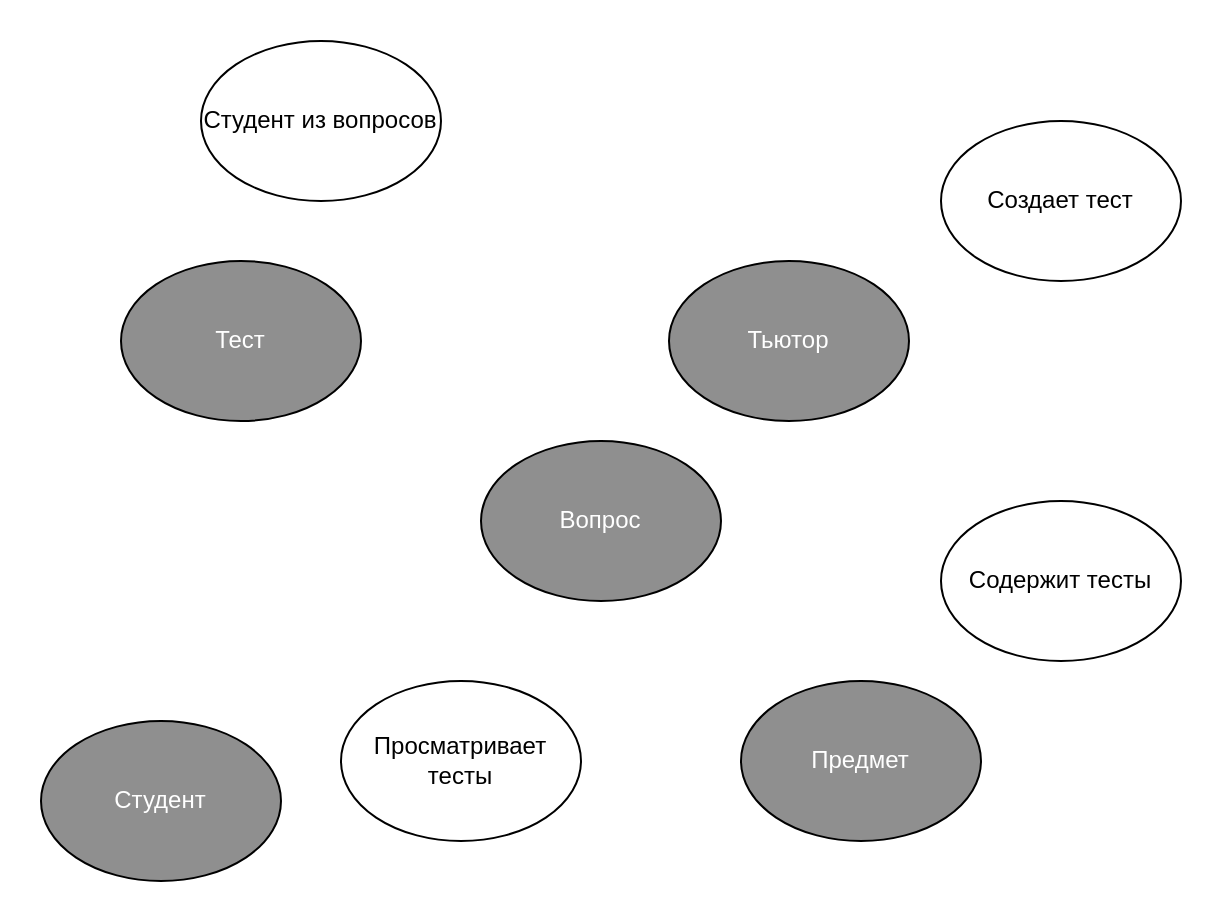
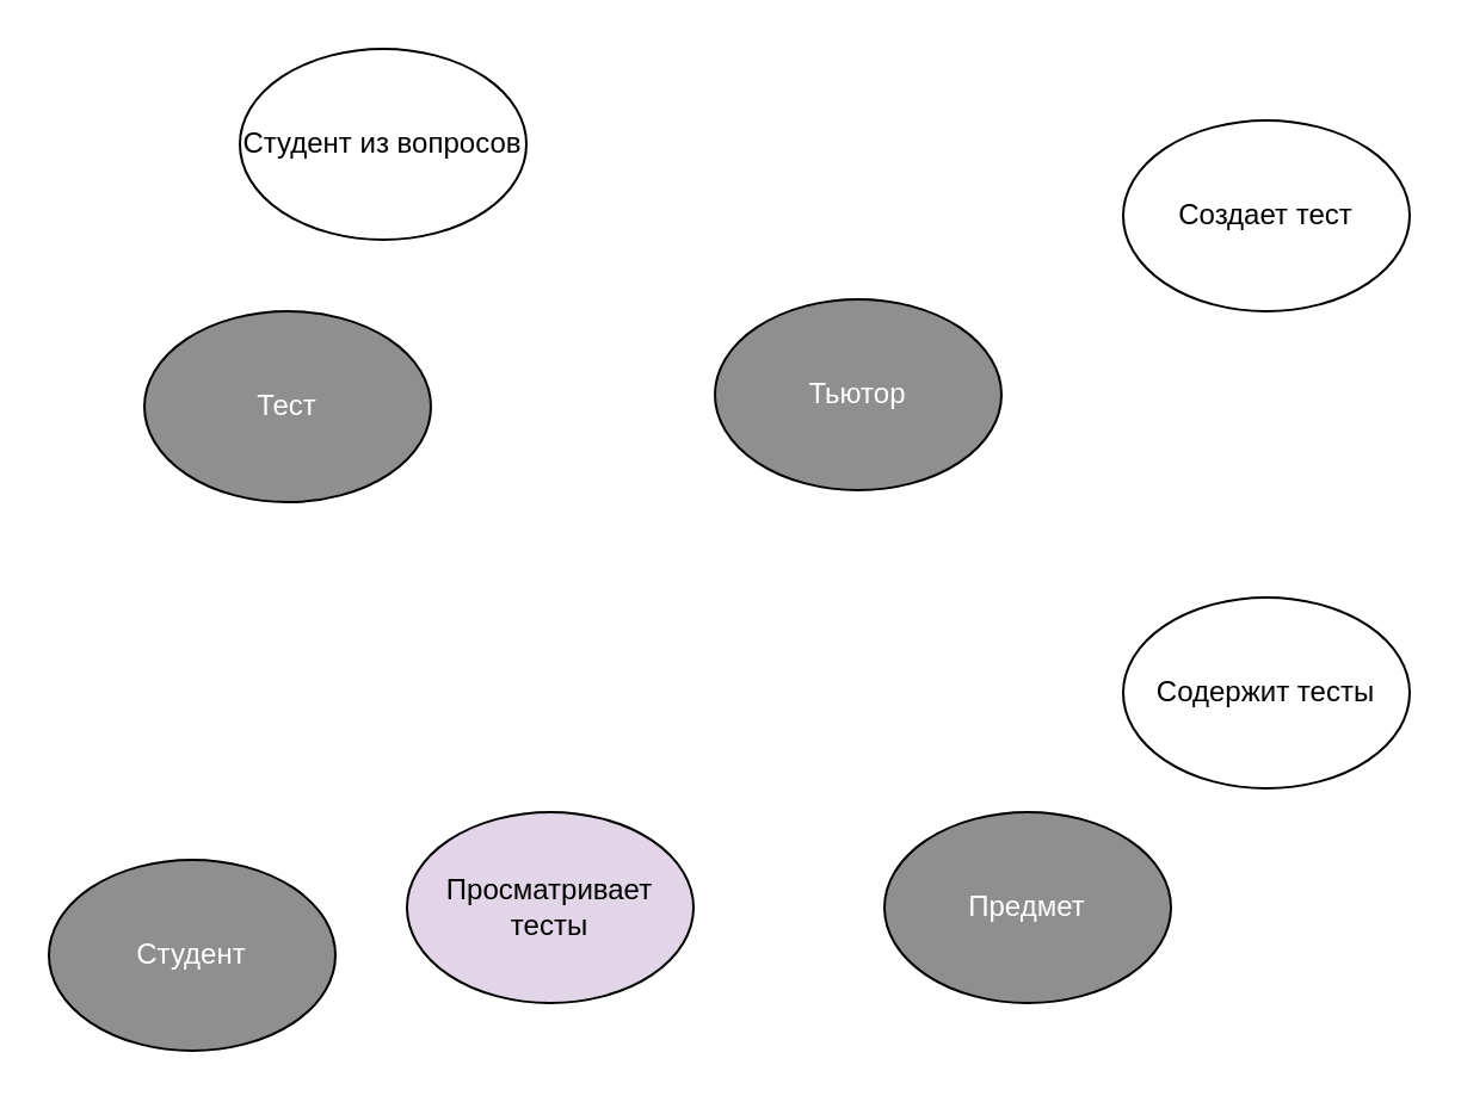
- <mxCell id="7" value="Создает тест" style="ellipse;whiteSpace=wrap;html=1;" vertex="1" parent="1"><mxGeometry x="470" y="60" width="120" height="80" as="geometry" /></mxCell>
+ <mxCell id="7" value="Создает тест" style="ellipse;whiteSpace=wrap;html=1;" vertex="1" parent="1"><mxGeometry x="470" y="50" width="120" height="80" as="geometry" /></mxCell>
- <mxCell id="2" value="Тьютор" style="ellipse;whiteSpace=wrap;html=1;fillColor=#8f8f8f;labelBackgroundColor=none;fontColor=#FFFFFF;" vertex="1" parent="1"><mxGeometry x="334" y="130" width="120" height="80" as="geometry" /></mxCell>
+ <mxCell id="2" value="Тьютор" style="ellipse;whiteSpace=wrap;html=1;fillColor=#8f8f8f;labelBackgroundColor=none;fontColor=#FFFFFF;" vertex="1" parent="1"><mxGeometry x="299" y="125" width="120" height="80" as="geometry" /></mxCell>
- <mxCell id="4" value="Вопрос" style="ellipse;whiteSpace=wrap;html=1;fillColor=#8f8f8f;labelBackgroundColor=none;fontColor=#FFFFFF;" vertex="1" parent="1"><mxGeometry x="240" y="220" width="120" height="80" as="geometry" /></mxCell>
- <mxCell id="10" value="Просматривает тесты" style="ellipse;whiteSpace=wrap;html=1;" vertex="1" parent="1"><mxGeometry x="170" y="340" width="120" height="80" as="geometry" /></mxCell>
+ <mxCell id="10" value="Просматривает тесты" style="ellipse;whiteSpace=wrap;html=1;fillColor=#e1d5e7;" vertex="1" parent="1"><mxGeometry x="170" y="340" width="120" height="80" as="geometry" /></mxCell>
